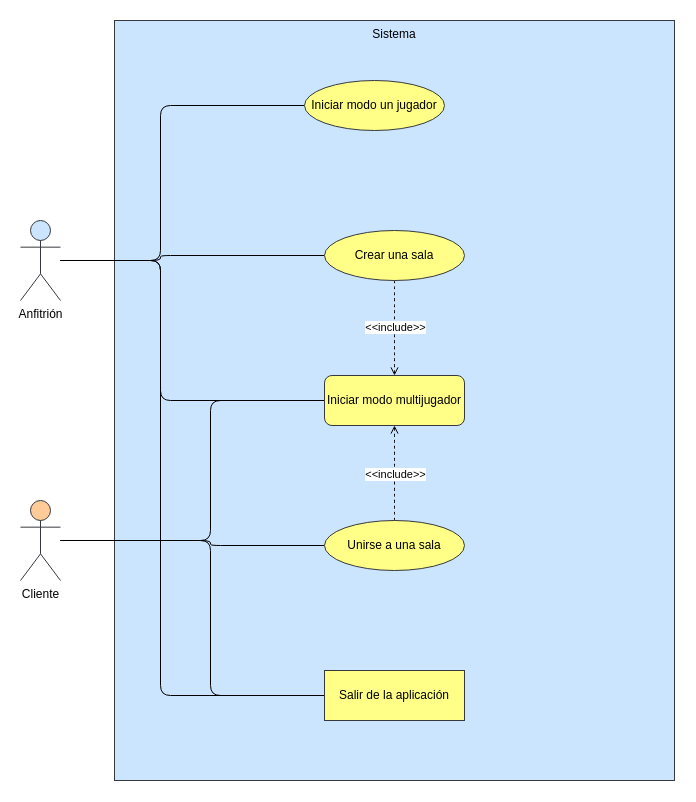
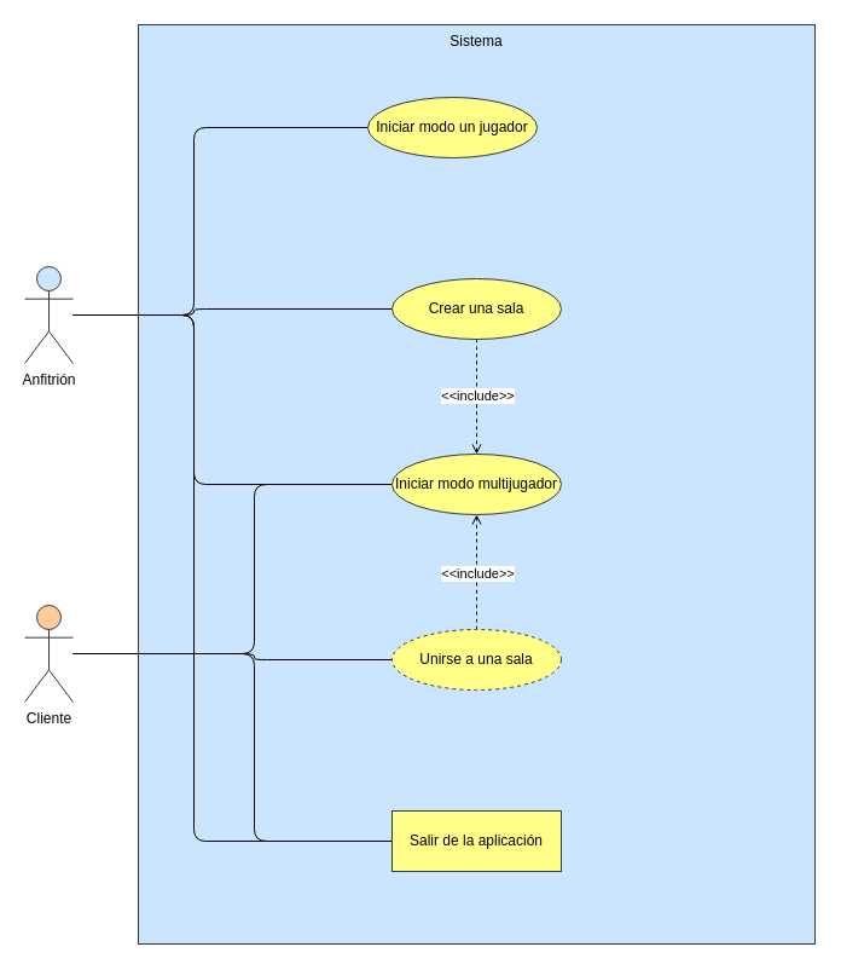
- <mxCell id="14" value="Iniciar modo multijugador" style="whiteSpace=wrap;html=1;fillColor=#ffff88;strokeColor=#36393d;fontStyle=0;rounded=1;" vertex="1" parent="1"><mxGeometry x="324" y="375" width="140" height="50" as="geometry" /></mxCell>
+ <mxCell id="14" value="Iniciar modo multijugador" style="ellipse;whiteSpace=wrap;html=1;fillColor=#ffff88;strokeColor=#36393d;fontStyle=0;rounded=0;" vertex="1" parent="1"><mxGeometry x="324" y="375" width="140" height="50" as="geometry" /></mxCell>
- <mxCell id="20" value="Unirse a una sala" style="ellipse;whiteSpace=wrap;html=1;fillColor=#ffff88;strokeColor=#36393d;fontStyle=0" vertex="1" parent="1"><mxGeometry x="324" y="520" width="140" height="50" as="geometry" /></mxCell>
+ <mxCell id="20" value="Unirse a una sala" style="ellipse;whiteSpace=wrap;html=1;fillColor=#ffff88;strokeColor=#36393d;fontStyle=0;dashed=1;" vertex="1" parent="1"><mxGeometry x="324" y="520" width="140" height="50" as="geometry" /></mxCell>
